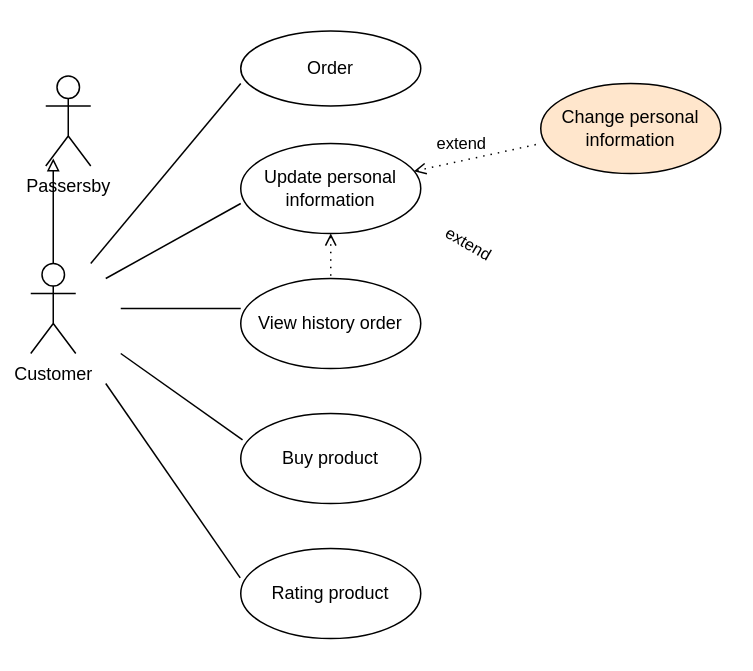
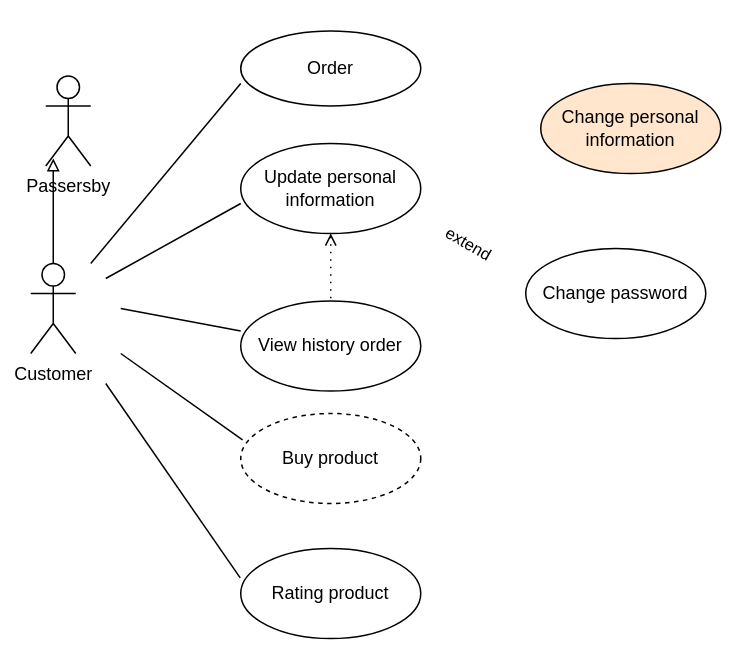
- <mxCell id="17" value="" style="endArrow=none;html=1;rounded=0;entryX=0;entryY=0.667;entryDx=0;entryDy=0;entryPerimeter=0;dashed=1;dashPattern=1 4;startArrow=open;startFill=0;" edge="1" parent="1" source="8" target="9"><mxGeometry width="50" height="50" relative="1" as="geometry"><mxPoint x="280" y="110" as="sourcePoint" /><mxPoint x="330" y="60" as="targetPoint" /></mxGeometry></mxCell>
- <mxCell id="18" value="extend" style="edgeLabel;html=1;align=center;verticalAlign=middle;resizable=0;points=[];" vertex="1" connectable="0" parent="17"><mxGeometry x="-0.503" y="-2" relative="1" as="geometry"><mxPoint x="9" y="-16" as="offset" /></mxGeometry></mxCell>
+ <mxCell id="10" value="Change password" style="ellipse;whiteSpace=wrap;html=1;" vertex="1" parent="1"><mxGeometry x="350" y="165" width="120" height="60" as="geometry" /></mxCell>
- <mxCell id="6" value="View history order" style="ellipse;whiteSpace=wrap;html=1;" vertex="1" parent="1"><mxGeometry x="160" y="185" width="120" height="60" as="geometry" /></mxCell>
+ <mxCell id="6" value="View history order" style="ellipse;whiteSpace=wrap;html=1;" vertex="1" parent="1"><mxGeometry x="160" y="200" width="120" height="60" as="geometry" /></mxCell>
- <mxCell id="7" value="Buy product" style="ellipse;whiteSpace=wrap;html=1;" vertex="1" parent="1"><mxGeometry x="160" y="275" width="120" height="60" as="geometry" /></mxCell>
+ <mxCell id="7" value="Buy product" style="ellipse;whiteSpace=wrap;html=1;dashed=1;" vertex="1" parent="1"><mxGeometry x="160" y="275" width="120" height="60" as="geometry" /></mxCell>
